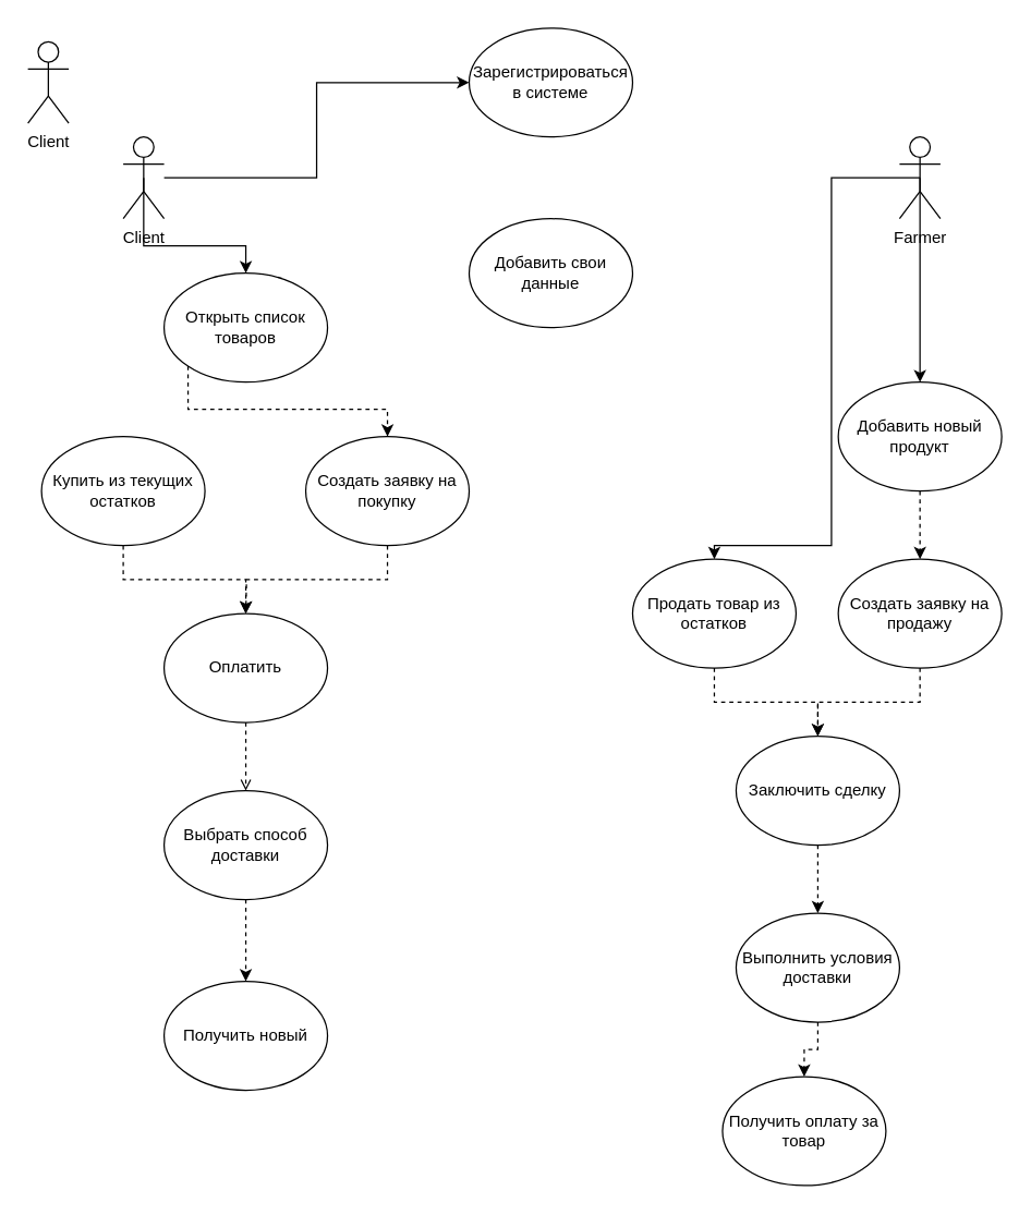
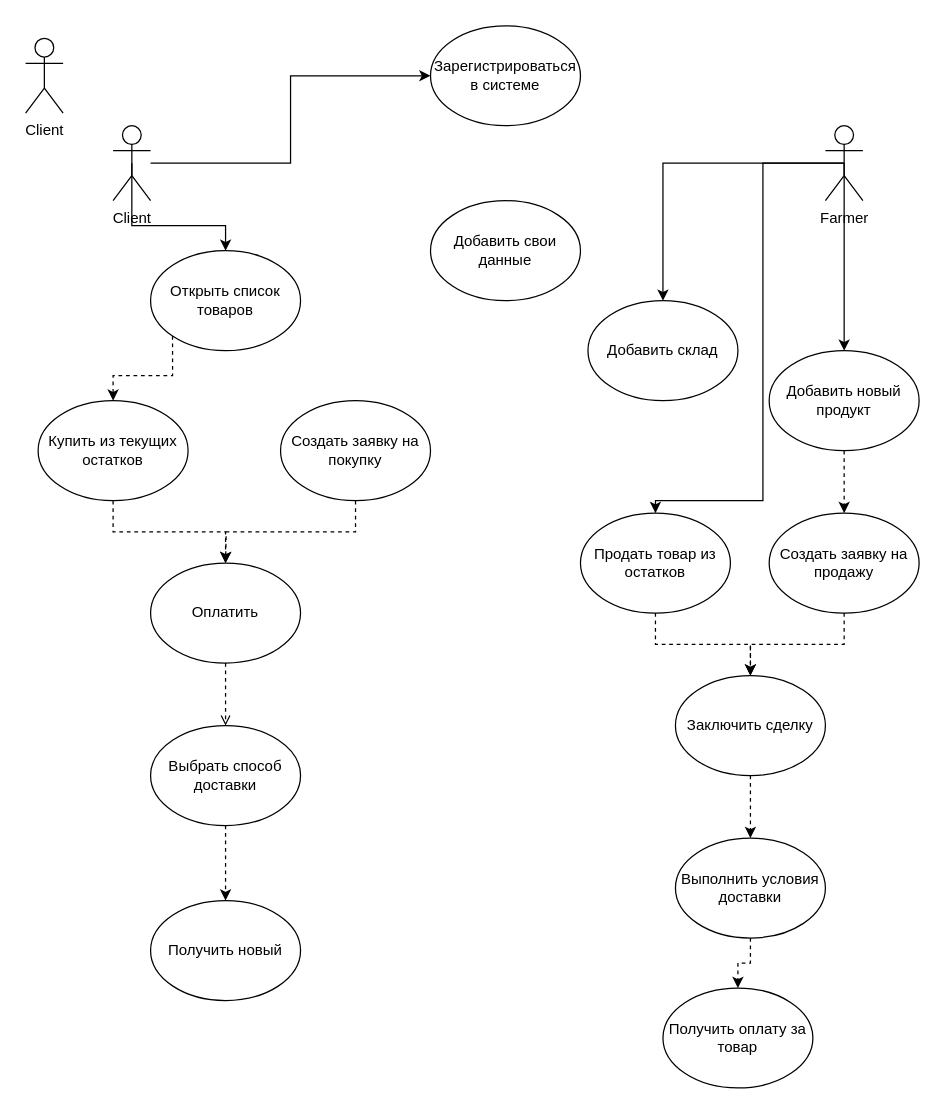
+ <mxCell id="5" style="edgeStyle=orthogonalEdgeStyle;rounded=0;orthogonalLoop=1;jettySize=auto;html=1;exitX=0.5;exitY=0.5;exitDx=0;exitDy=0;exitPerimeter=0;entryX=0.5;entryY=0;entryDx=0;entryDy=0;" parent="1" source="8" target="22" edge="1"><mxGeometry relative="1" as="geometry" /></mxCell>
+ <mxCell id="22" value="Добавить склад" style="ellipse;whiteSpace=wrap;html=1;" parent="1" vertex="1"><mxGeometry x="470" y="240" width="120" height="80" as="geometry" /></mxCell>
- <mxCell id="15" style="edgeStyle=orthogonalEdgeStyle;rounded=0;orthogonalLoop=1;jettySize=auto;html=1;exitX=0;exitY=1;exitDx=0;exitDy=0;dashed=1;" parent="1" source="16" target="12" edge="1"><mxGeometry relative="1" as="geometry" /></mxCell>
+ <mxCell id="15" style="edgeStyle=orthogonalEdgeStyle;rounded=0;orthogonalLoop=1;jettySize=auto;html=1;exitX=0;exitY=1;exitDx=0;exitDy=0;entryX=0.5;entryY=0;entryDx=0;entryDy=0;dashed=1;" parent="1" source="16" target="14" edge="1"><mxGeometry relative="1" as="geometry" /></mxCell>
